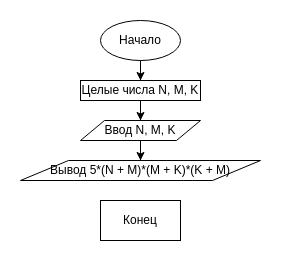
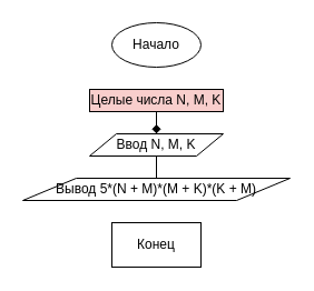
- <mxCell id="2" style="edgeStyle=orthogonalEdgeStyle;rounded=0;orthogonalLoop=1;jettySize=auto;html=1;entryX=0.5;entryY=0;entryDx=0;entryDy=0;" edge="1" parent="1" source="3" target="7"><mxGeometry relative="1" as="geometry" /></mxCell>
- <mxCell id="7" value="Целые числа&amp;nbsp;N, M, K" style="rounded=0;whiteSpace=wrap;html=1;" vertex="1" parent="1"><mxGeometry x="80" y="80" width="120" height="20" as="geometry" /></mxCell>
+ <mxCell id="7" value="Целые числа&amp;nbsp;N, M, K" style="rounded=0;whiteSpace=wrap;html=1;fillColor=#f8cecc;" vertex="1" parent="1"><mxGeometry x="80" y="80" width="120" height="20" as="geometry" /></mxCell>
- <mxCell id="6" style="edgeStyle=orthogonalEdgeStyle;rounded=0;orthogonalLoop=1;jettySize=auto;html=1;" edge="1" parent="1" source="7" target="9"><mxGeometry relative="1" as="geometry" /></mxCell>
+ <mxCell id="6" style="edgeStyle=orthogonalEdgeStyle;rounded=0;orthogonalLoop=1;jettySize=auto;html=1;endArrow=diamond;" edge="1" parent="1" source="7" target="9"><mxGeometry relative="1" as="geometry" /></mxCell>
- <mxCell id="8" style="edgeStyle=orthogonalEdgeStyle;rounded=0;orthogonalLoop=1;jettySize=auto;html=1;entryX=0.5;entryY=0;entryDx=0;entryDy=0;" edge="1" parent="1" source="9" target="4"><mxGeometry relative="1" as="geometry" /></mxCell>
+ <mxCell id="8" style="edgeStyle=orthogonalEdgeStyle;rounded=0;orthogonalLoop=1;jettySize=auto;html=1;entryX=0.5;entryY=0;entryDx=0;entryDy=0;endArrow=none;" edge="1" parent="1" source="9" target="4"><mxGeometry relative="1" as="geometry" /></mxCell>
